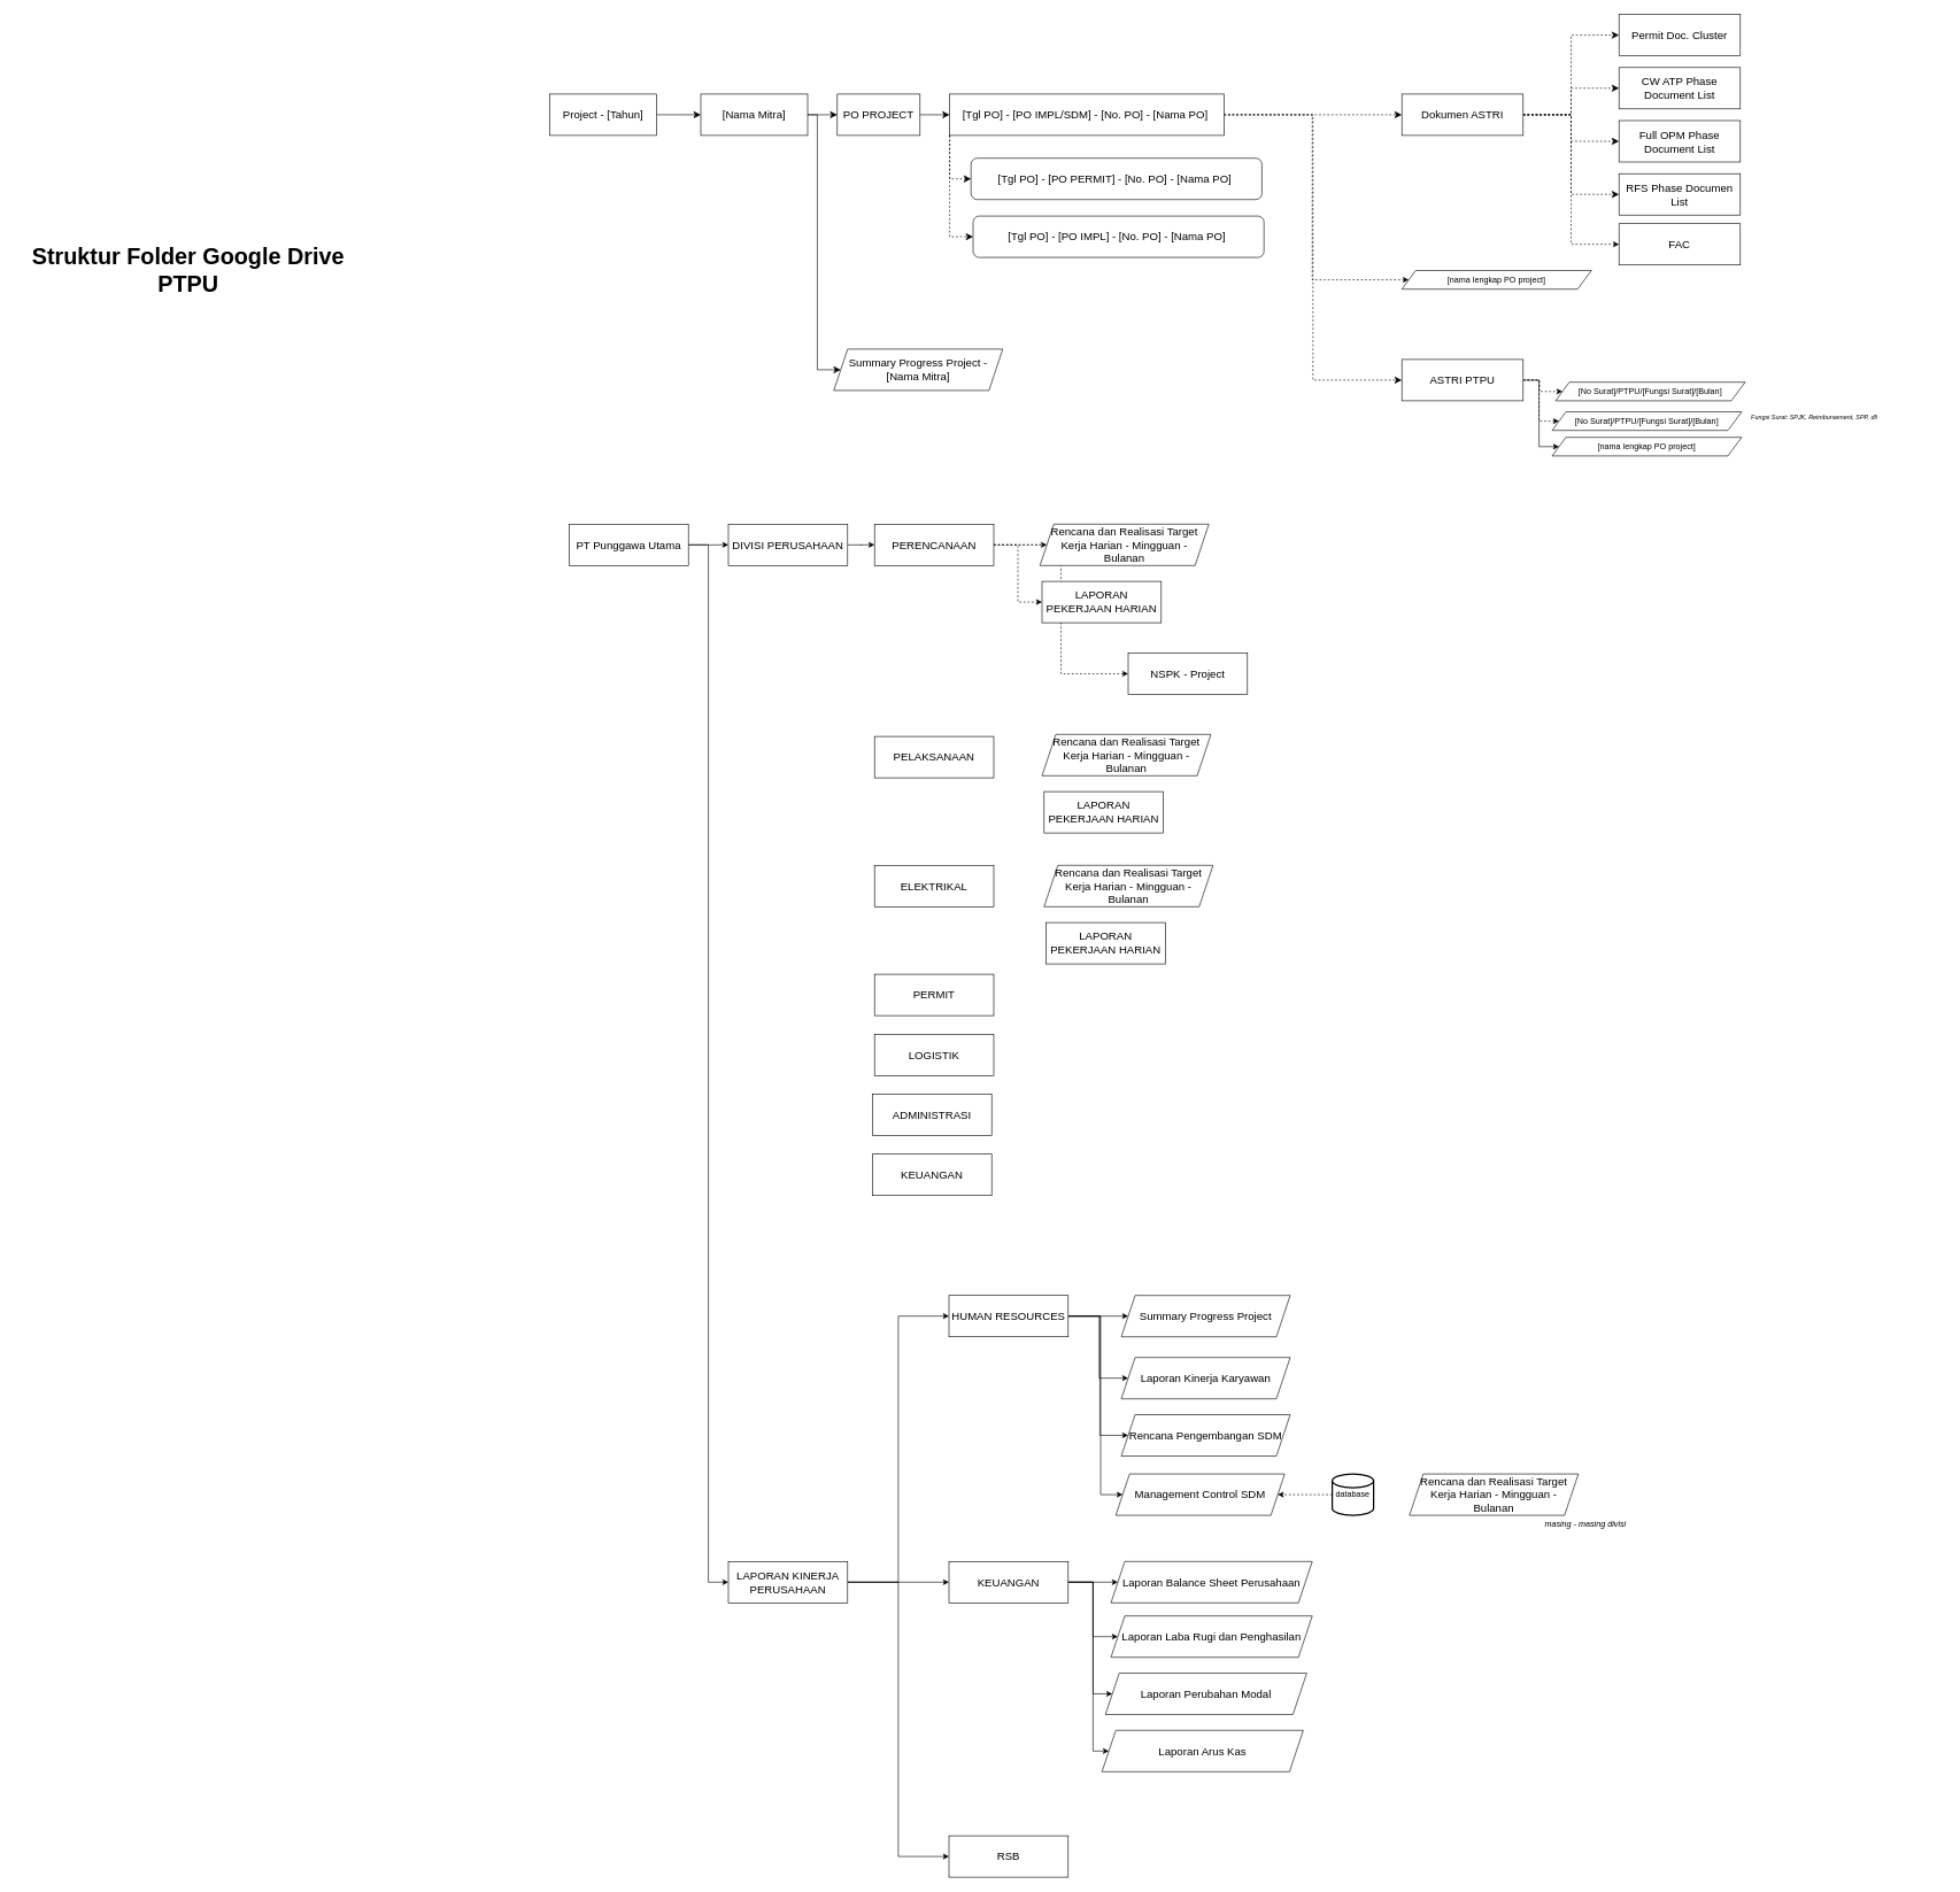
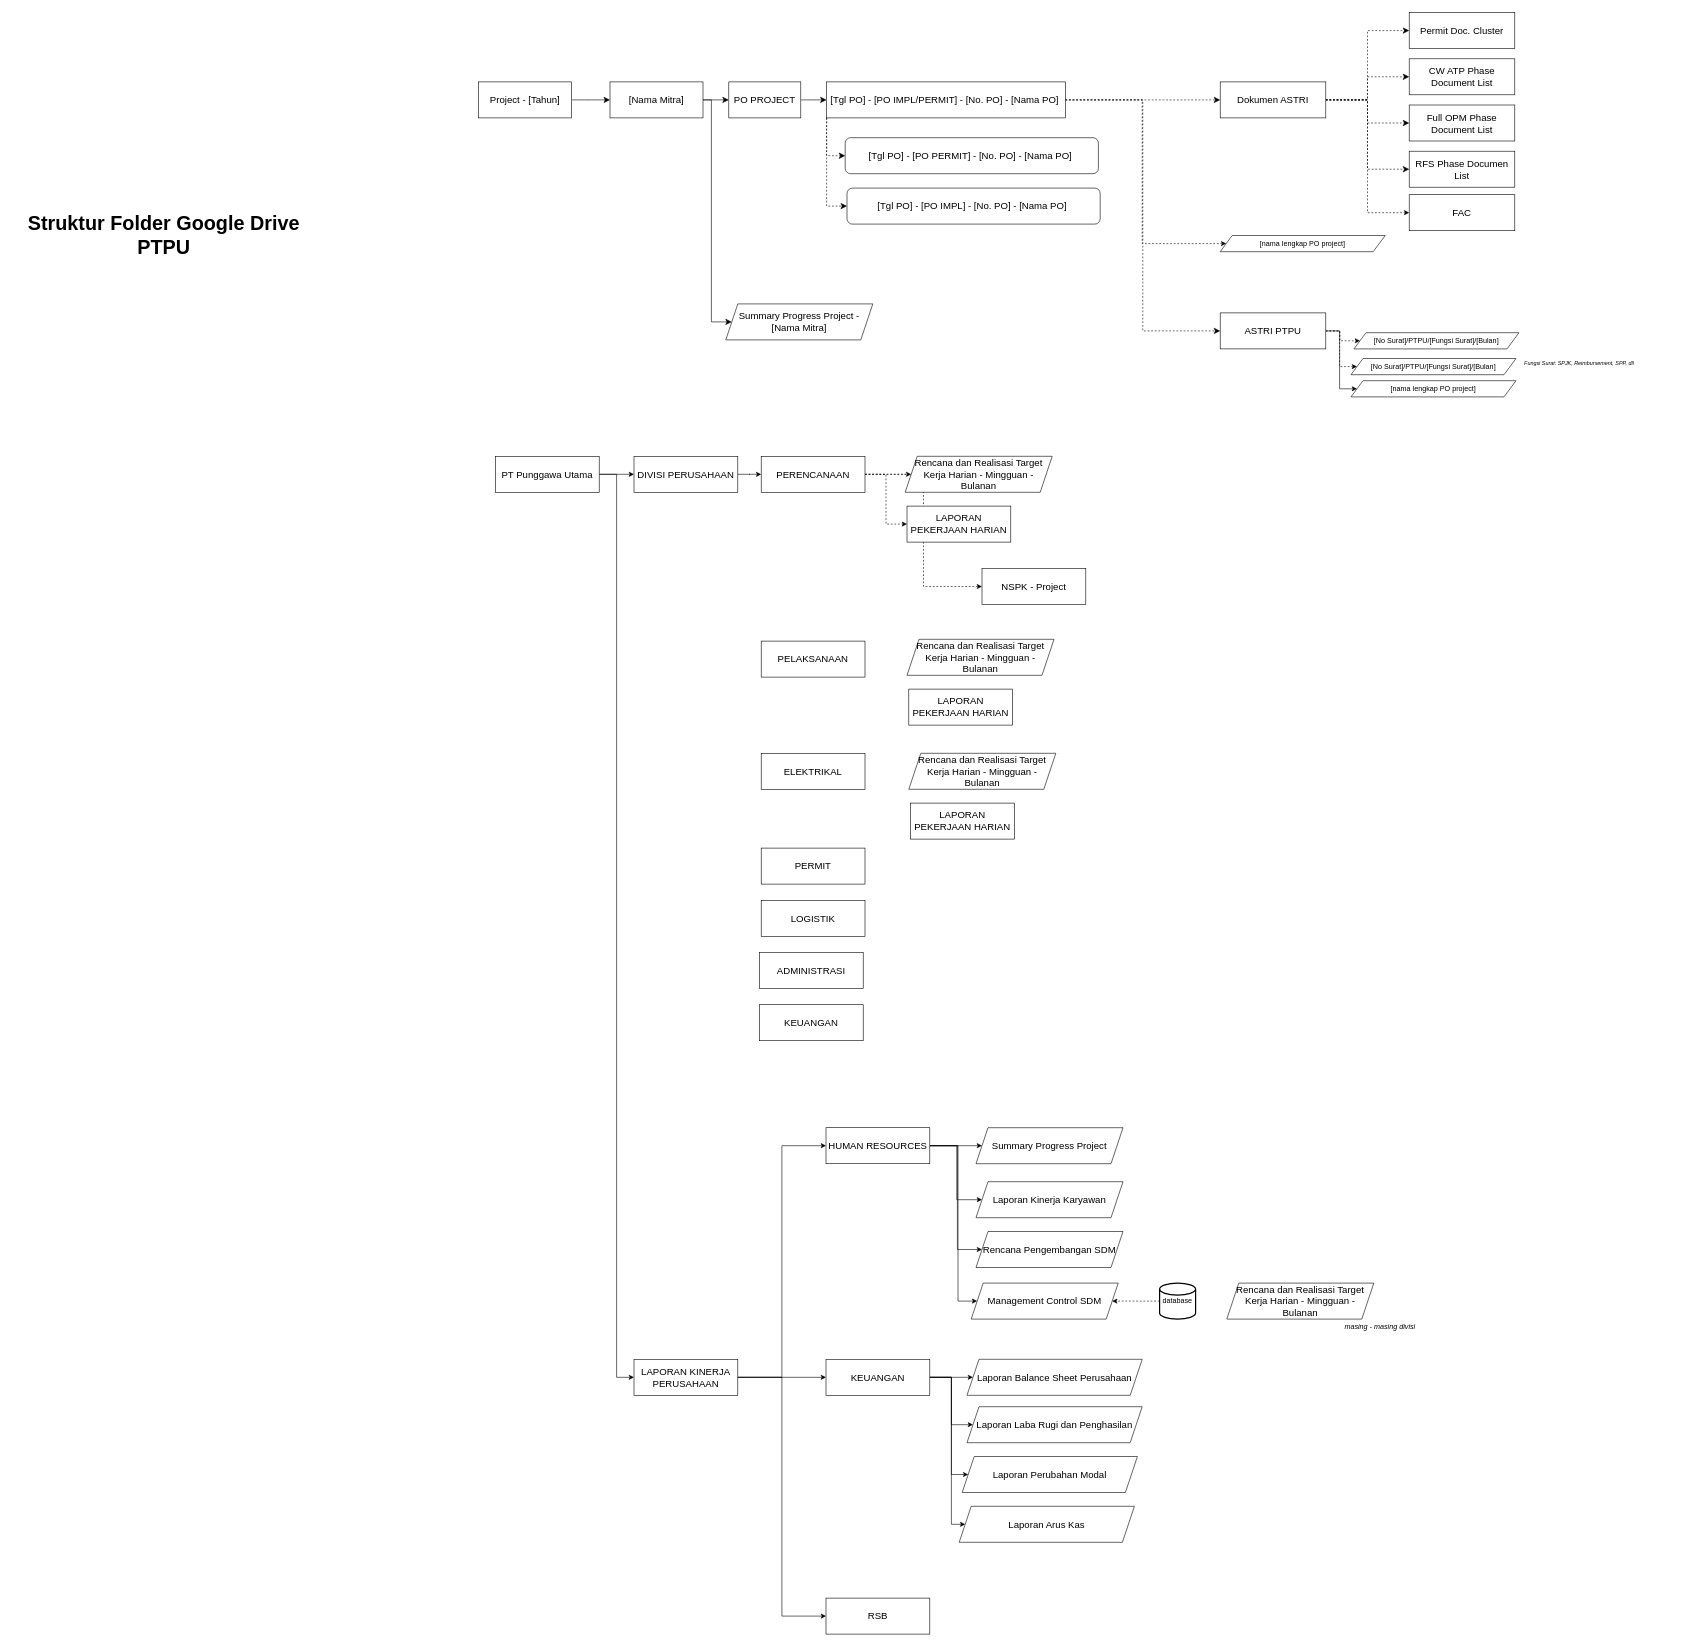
- <mxCell id="16" value="[Tgl PO] - [PO IMPL/SDM] - [No. PO] - [Nama PO]&amp;nbsp;" style="rounded=0;whiteSpace=wrap;html=1;fontSize=16;" parent="1" vertex="1"><mxGeometry x="1377" y="136" width="398" height="60" as="geometry" /></mxCell>
+ <mxCell id="16" value="[Tgl PO] - [PO IMPL/PERMIT] - [No. PO] - [Nama PO]&amp;nbsp;" style="rounded=0;whiteSpace=wrap;html=1;fontSize=16;" parent="1" vertex="1"><mxGeometry x="1377" y="136" width="398" height="60" as="geometry" /></mxCell>
